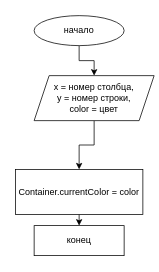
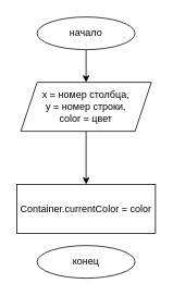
- <mxCell id="5" value="x = номер столбца,&lt;br&gt;y = номер строки,&lt;br&gt;color = цвет" style="shape=parallelogram;perimeter=parallelogramPerimeter;whiteSpace=wrap;html=1;fixedSize=1;" vertex="1" parent="1"><mxGeometry x="45" y="100" width="160" height="60" as="geometry" /></mxCell>
+ <mxCell id="5" value="x = номер столбца,&lt;br&gt;y = номер строки,&lt;br&gt;color = цвет" style="shape=parallelogram;perimeter=parallelogramPerimeter;whiteSpace=wrap;html=1;fixedSize=1;" vertex="1" parent="1"><mxGeometry x="25" y="100" width="160" height="60" as="geometry" /></mxCell>
- <mxCell id="6" style="edgeStyle=orthogonalEdgeStyle;rounded=0;orthogonalLoop=1;jettySize=auto;html=1;exitX=0.5;exitY=1;exitDx=0;exitDy=0;entryX=0.5;entryY=0;entryDx=0;entryDy=0;" edge="1" parent="1" source="7" target="8"><mxGeometry relative="1" as="geometry" /></mxCell>
- <mxCell id="8" value="конец" style="whiteSpace=wrap;html=1;rounded=0;" vertex="1" parent="1"><mxGeometry x="45" y="300" width="120" height="40" as="geometry" /></mxCell>
+ <mxCell id="8" value="конец" style="ellipse;whiteSpace=wrap;html=1;" vertex="1" parent="1"><mxGeometry x="45" y="300" width="120" height="40" as="geometry" /></mxCell>
